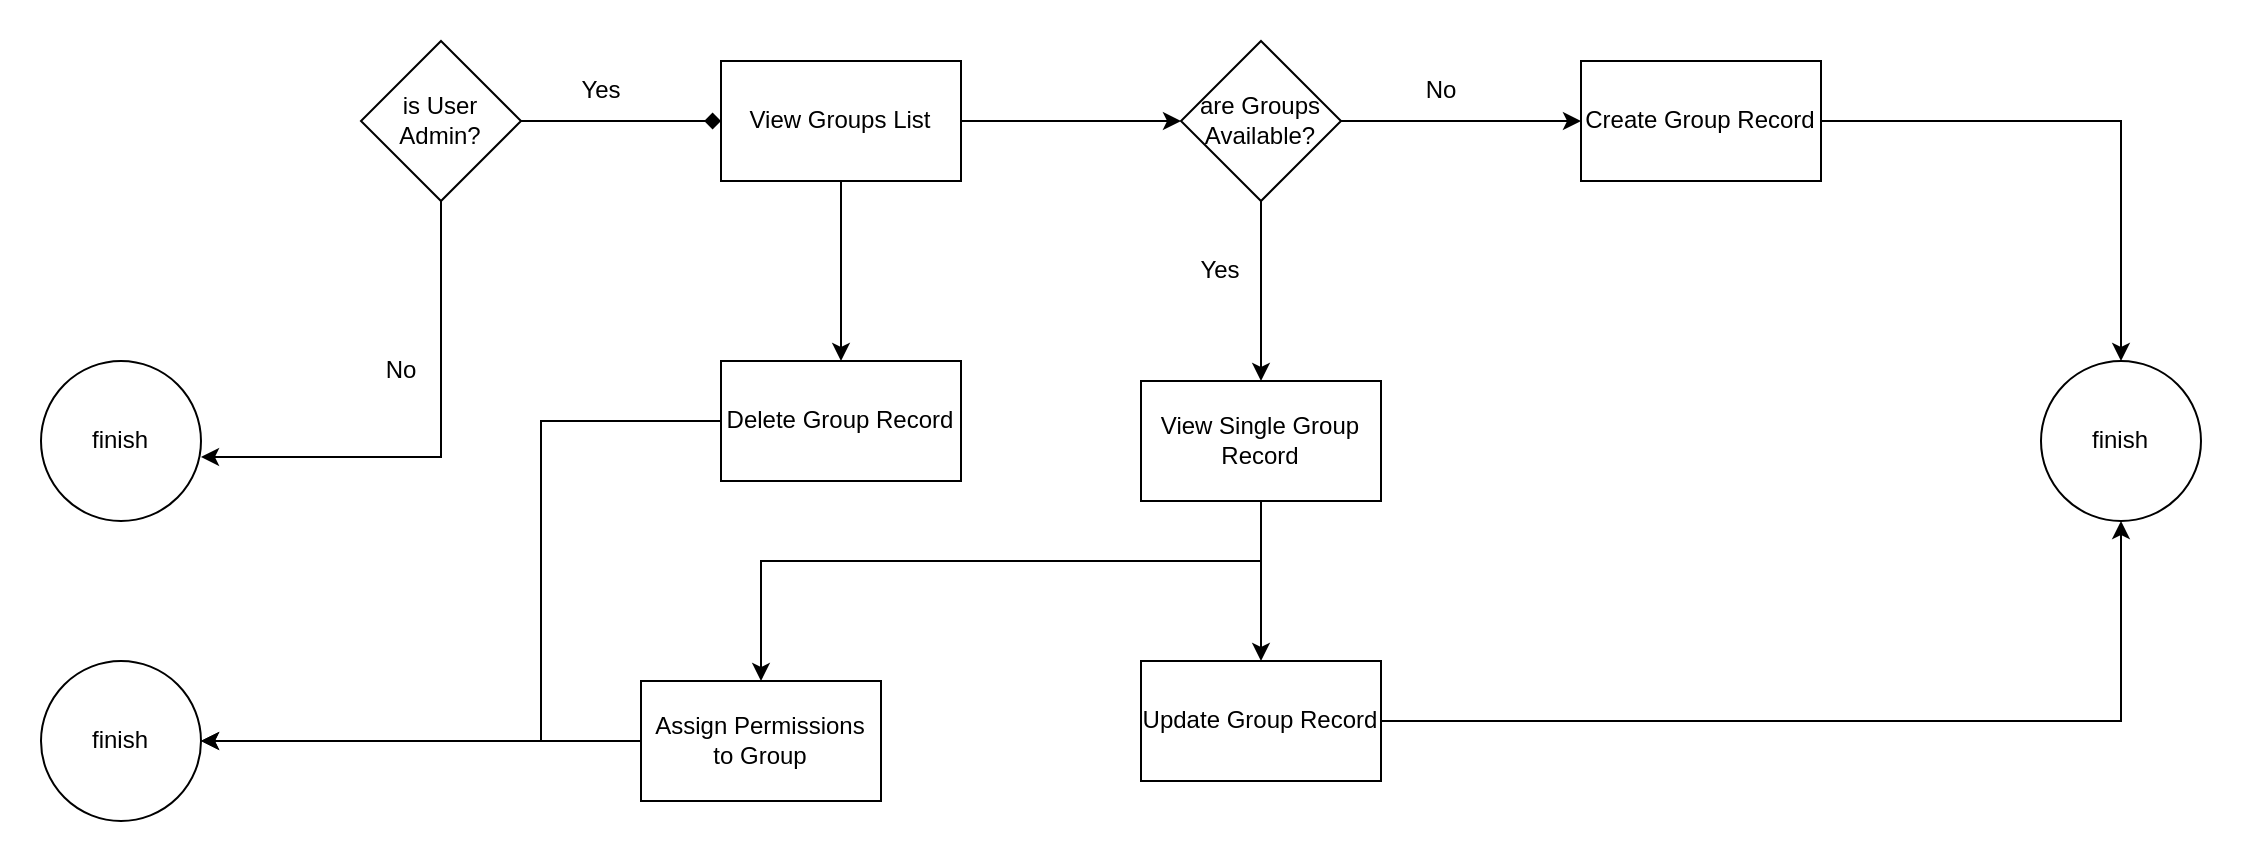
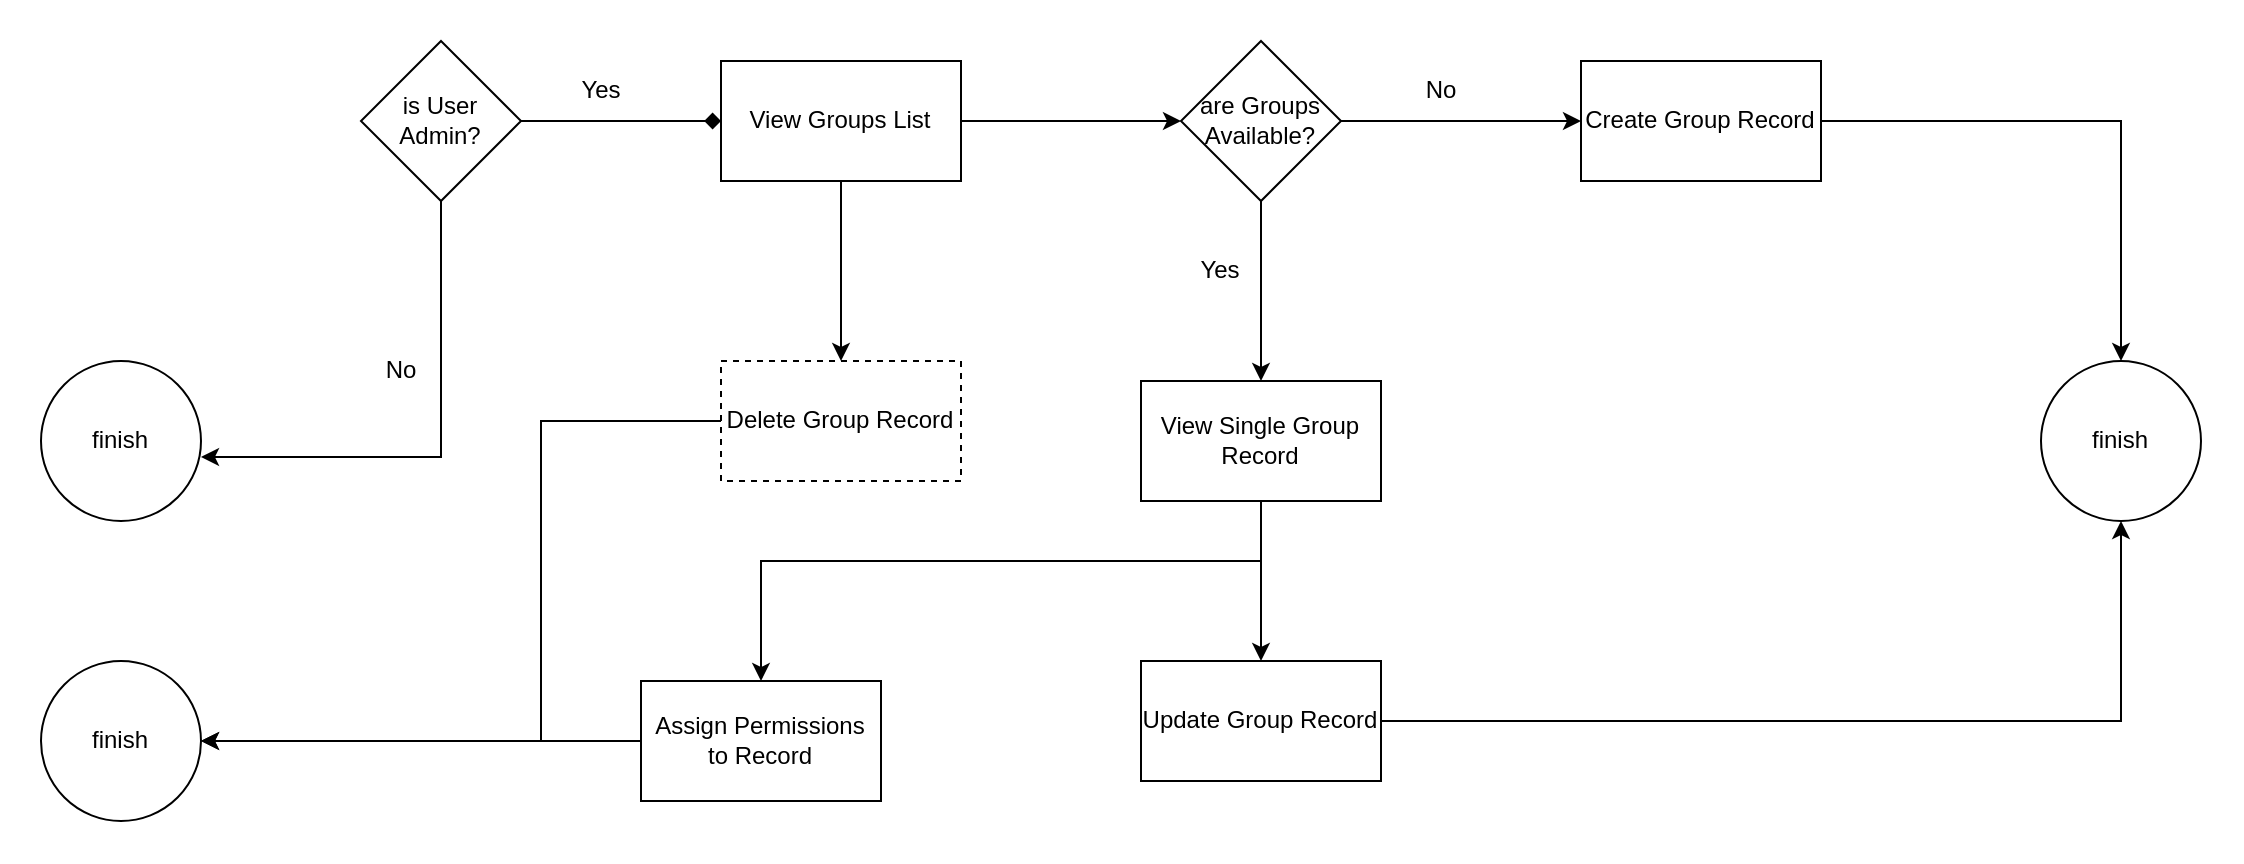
- <mxCell id="21" value="Delete Group Record" style="whiteSpace=wrap;html=1;" vertex="1" parent="1"><mxGeometry x="360" y="180" width="120" height="60" as="geometry" /></mxCell>
+ <mxCell id="21" value="Delete Group Record" style="whiteSpace=wrap;html=1;dashed=1;" vertex="1" parent="1"><mxGeometry x="360" y="180" width="120" height="60" as="geometry" /></mxCell>
- <mxCell id="26" value="Assign Permissions to Group" style="whiteSpace=wrap;html=1;" vertex="1" parent="1"><mxGeometry x="320" y="340" width="120" height="60" as="geometry" /></mxCell>
+ <mxCell id="26" value="Assign Permissions to Record" style="whiteSpace=wrap;html=1;" vertex="1" parent="1"><mxGeometry x="320" y="340" width="120" height="60" as="geometry" /></mxCell>
